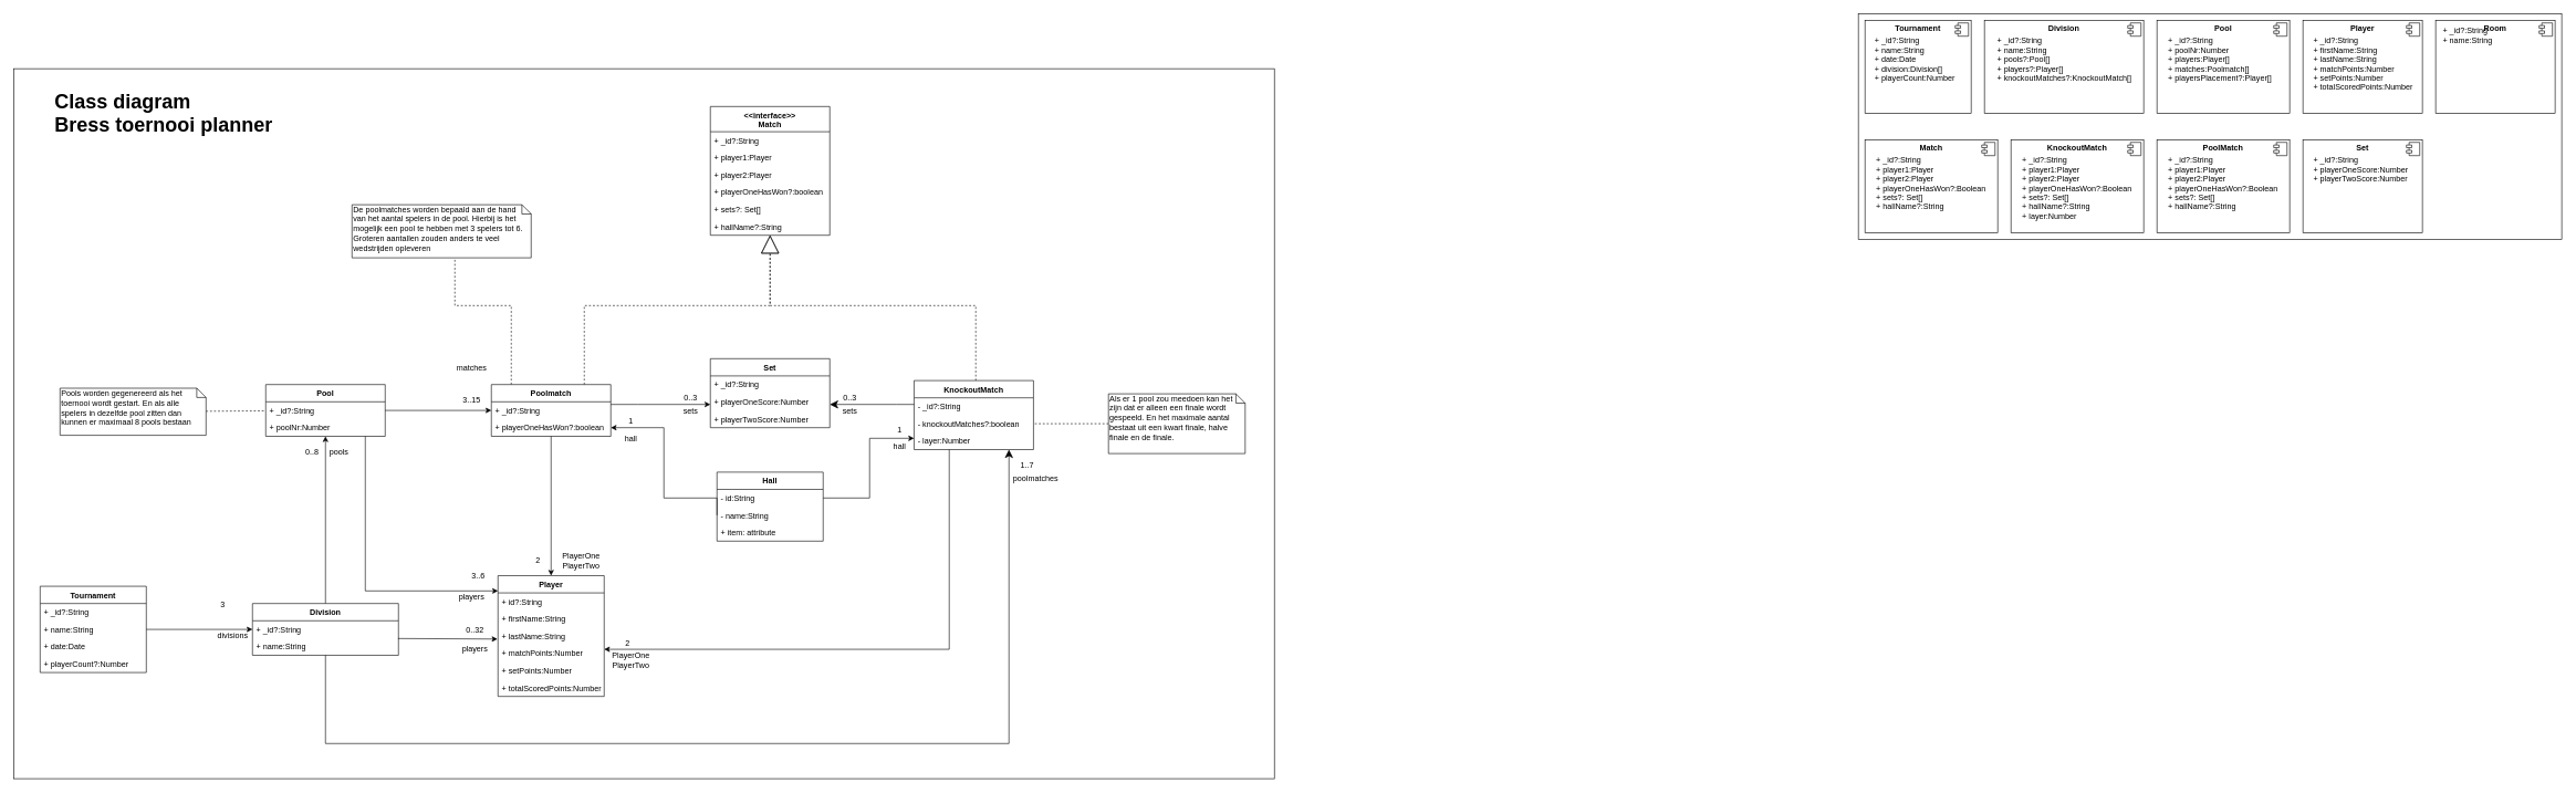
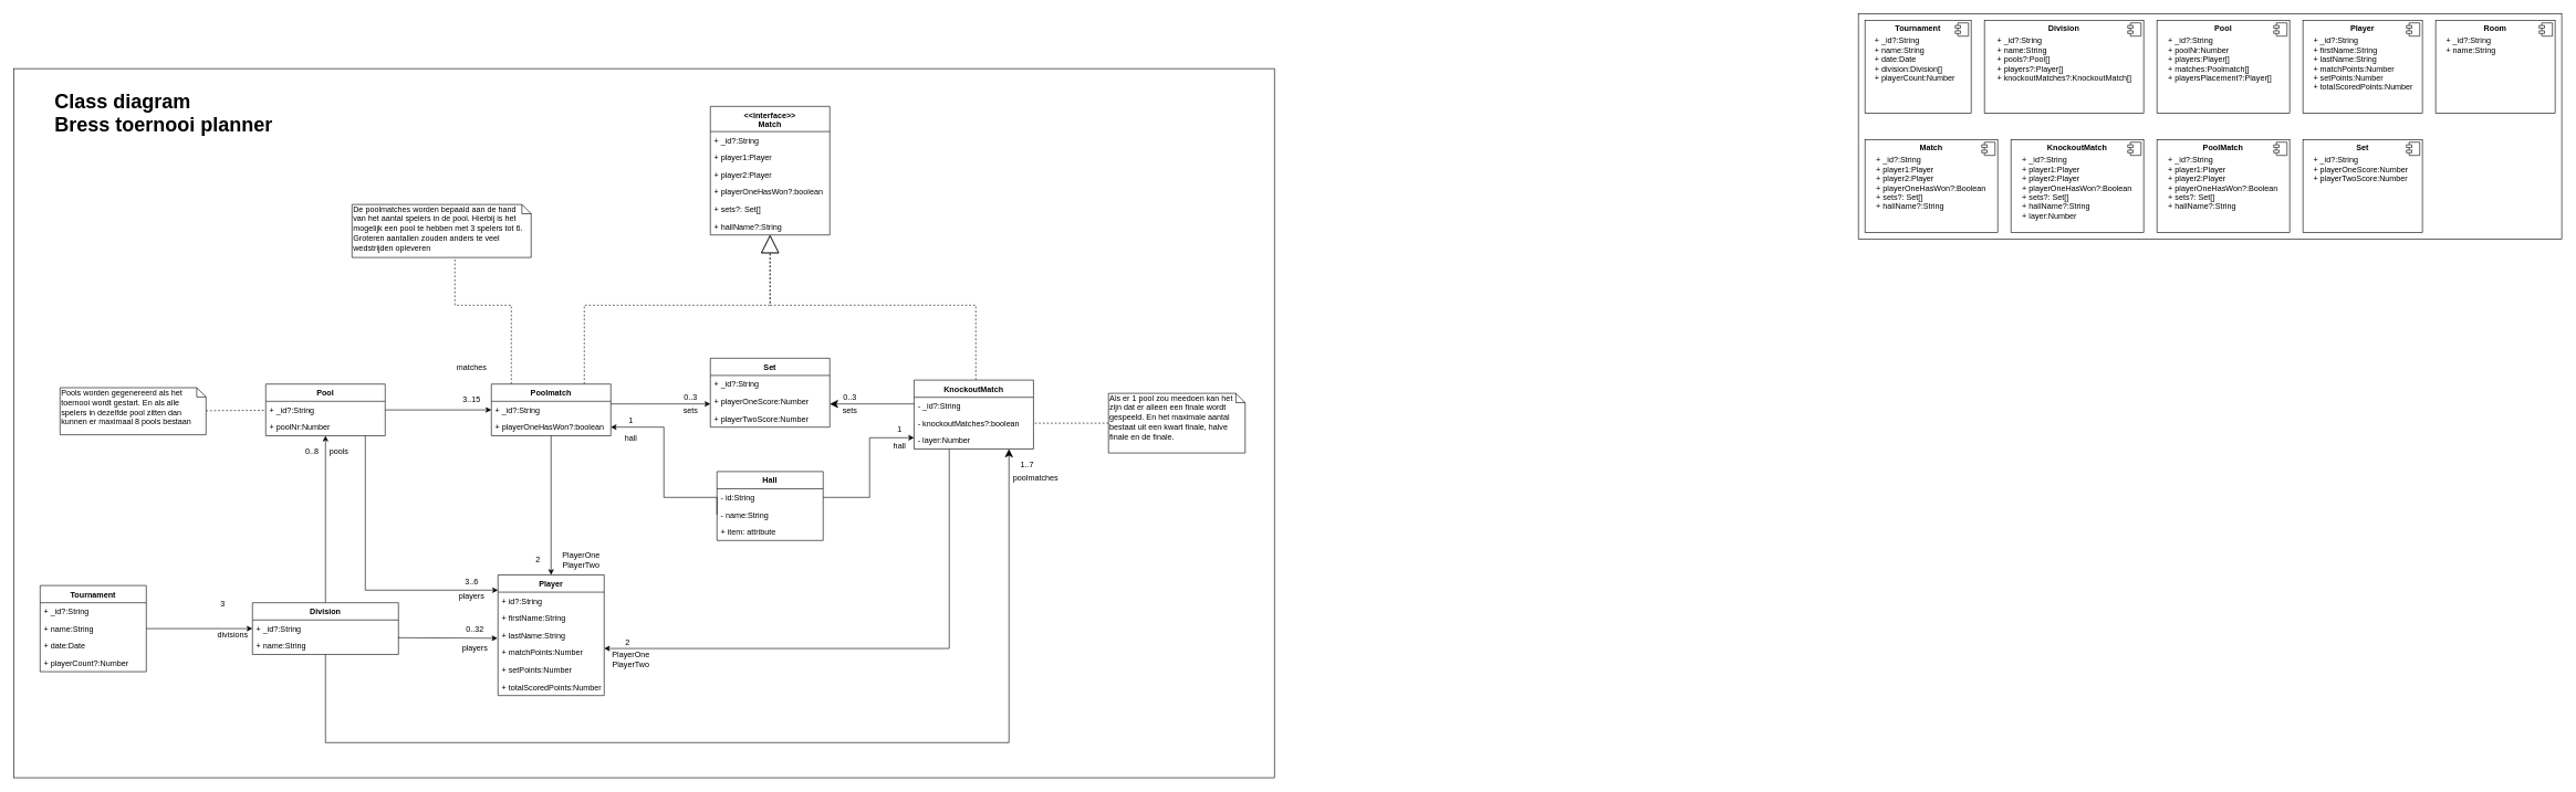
- <mxCell id="30" value="+ _id?:String&#10;+ name:String" style="text;strokeColor=none;fillColor=none;align=left;verticalAlign=top;spacingLeft=4;spacingRight=4;overflow=hidden;rotatable=0;points=[[0,0.5],[1,0.5]];portConstraint=eastwest;" parent="28" vertex="1"><mxGeometry x="5" y="2.5" width="160" height="113.75" as="geometry" /></mxCell>
+ <mxCell id="30" value="+ _id?:String&#10;+ name:String" style="text;strokeColor=none;fillColor=none;align=left;verticalAlign=top;spacingLeft=4;spacingRight=4;overflow=hidden;rotatable=0;points=[[0,0.5],[1,0.5]];portConstraint=eastwest;" parent="28" vertex="1"><mxGeometry x="10" y="17.5" width="160" height="113.75" as="geometry" /></mxCell>
- <mxCell id="50" value="3..6" style="text;html=1;align=center;verticalAlign=middle;resizable=0;points=[];autosize=1;" vertex="1" parent="1"><mxGeometry x="700" y="857" width="40" height="20" as="geometry" /></mxCell>
+ <mxCell id="50" value="3..6" style="text;html=1;align=center;verticalAlign=middle;resizable=0;points=[];autosize=1;" vertex="1" parent="1"><mxGeometry x="690" y="867" width="40" height="20" as="geometry" /></mxCell>
